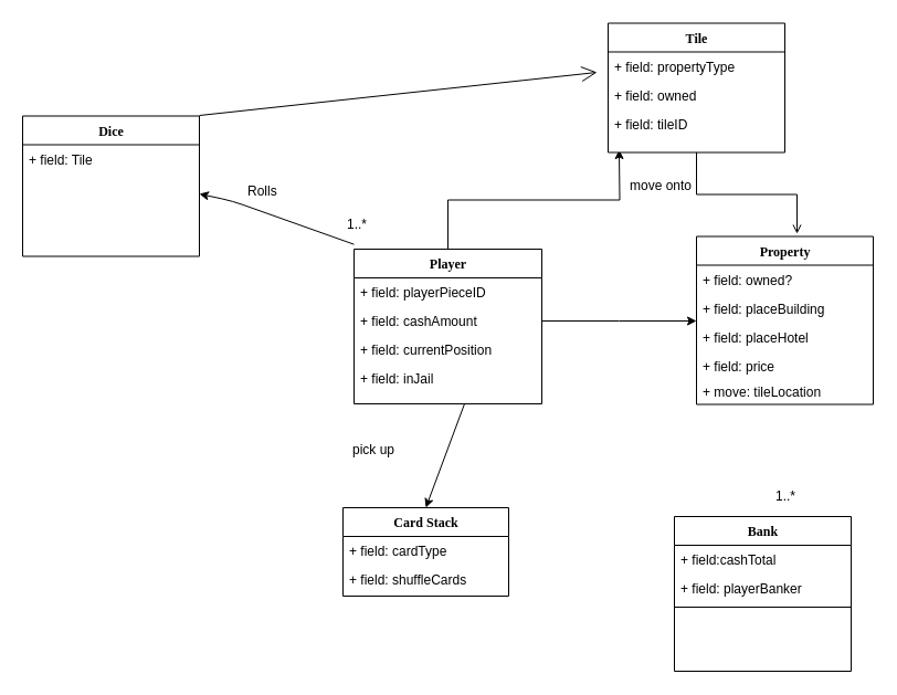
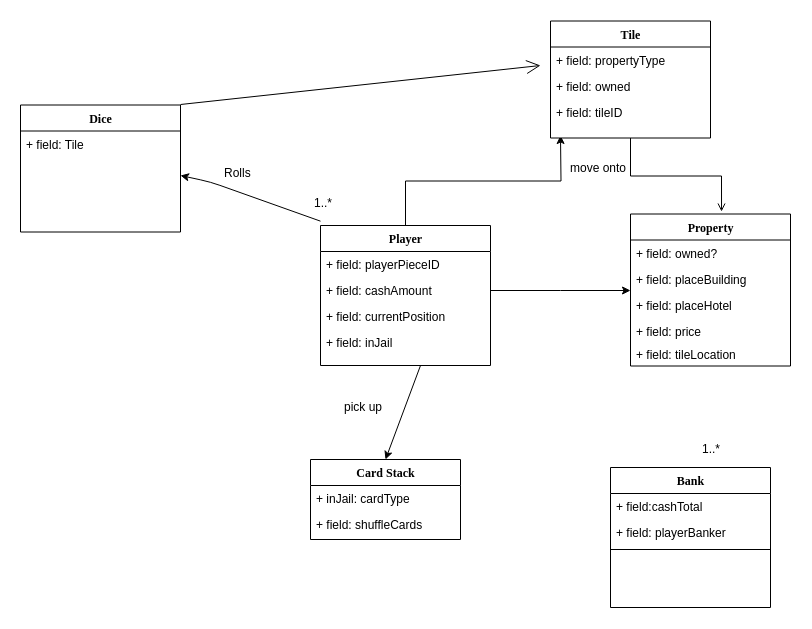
- <mxCell id="27" value="+ move: tileLocation" style="text;html=1;strokeColor=none;fillColor=none;align=left;verticalAlign=top;spacingLeft=4;spacingRight=4;whiteSpace=wrap;overflow=hidden;rotatable=0;points=[[0,0.5],[1,0.5]];portConstraint=eastwest;" vertex="1" parent="1"><mxGeometry x="630" y="340.5" width="160" height="26" as="geometry" /></mxCell>
+ <mxCell id="27" value="+ field: tileLocation" style="text;html=1;strokeColor=none;fillColor=none;align=left;verticalAlign=top;spacingLeft=4;spacingRight=4;whiteSpace=wrap;overflow=hidden;rotatable=0;points=[[0,0.5],[1,0.5]];portConstraint=eastwest;" vertex="1" parent="1"><mxGeometry x="630" y="340.5" width="160" height="26" as="geometry" /></mxCell>
- <mxCell id="34" value="pick up" style="text;html=1;resizable=0;points=[];autosize=1;align=left;verticalAlign=top;spacingTop=-4;" vertex="1" parent="1"><mxGeometry x="317" y="397" width="50" height="20" as="geometry" /></mxCell>
+ <mxCell id="34" value="pick up" style="text;html=1;resizable=0;points=[];autosize=1;align=left;verticalAlign=top;spacingTop=-4;" vertex="1" parent="1"><mxGeometry x="342" y="397" width="50" height="20" as="geometry" /></mxCell>
- <mxCell id="25" value="+ field: cardType" style="text;html=1;strokeColor=none;fillColor=none;align=left;verticalAlign=top;spacingLeft=4;spacingRight=4;whiteSpace=wrap;overflow=hidden;rotatable=0;points=[[0,0.5],[1,0.5]];portConstraint=eastwest;" vertex="1" parent="24"><mxGeometry y="26" width="150" height="26" as="geometry" /></mxCell>
+ <mxCell id="25" value="+ inJail: cardType" style="text;html=1;strokeColor=none;fillColor=none;align=left;verticalAlign=top;spacingLeft=4;spacingRight=4;whiteSpace=wrap;overflow=hidden;rotatable=0;points=[[0,0.5],[1,0.5]];portConstraint=eastwest;" vertex="1" parent="24"><mxGeometry y="26" width="150" height="26" as="geometry" /></mxCell>
